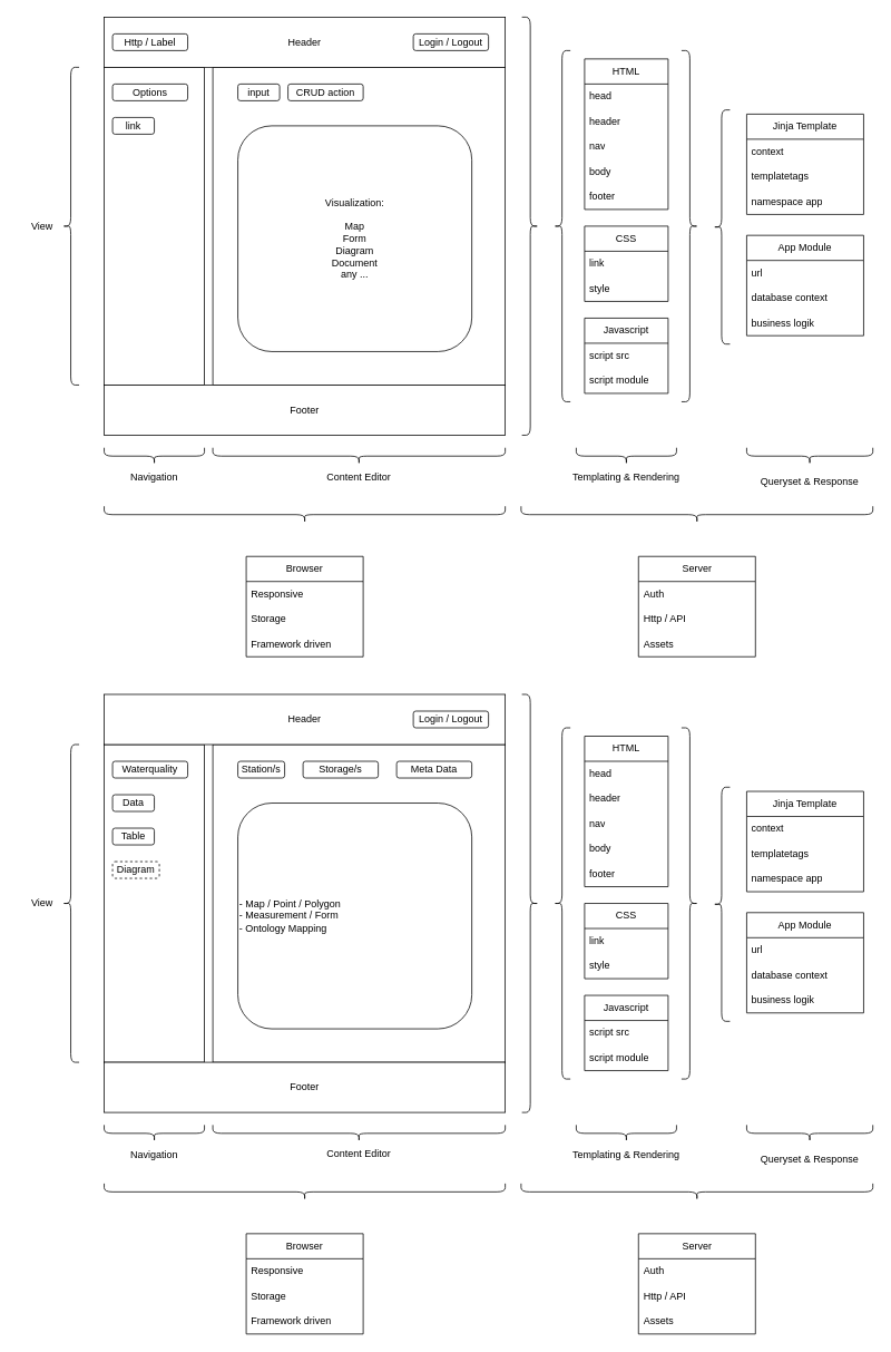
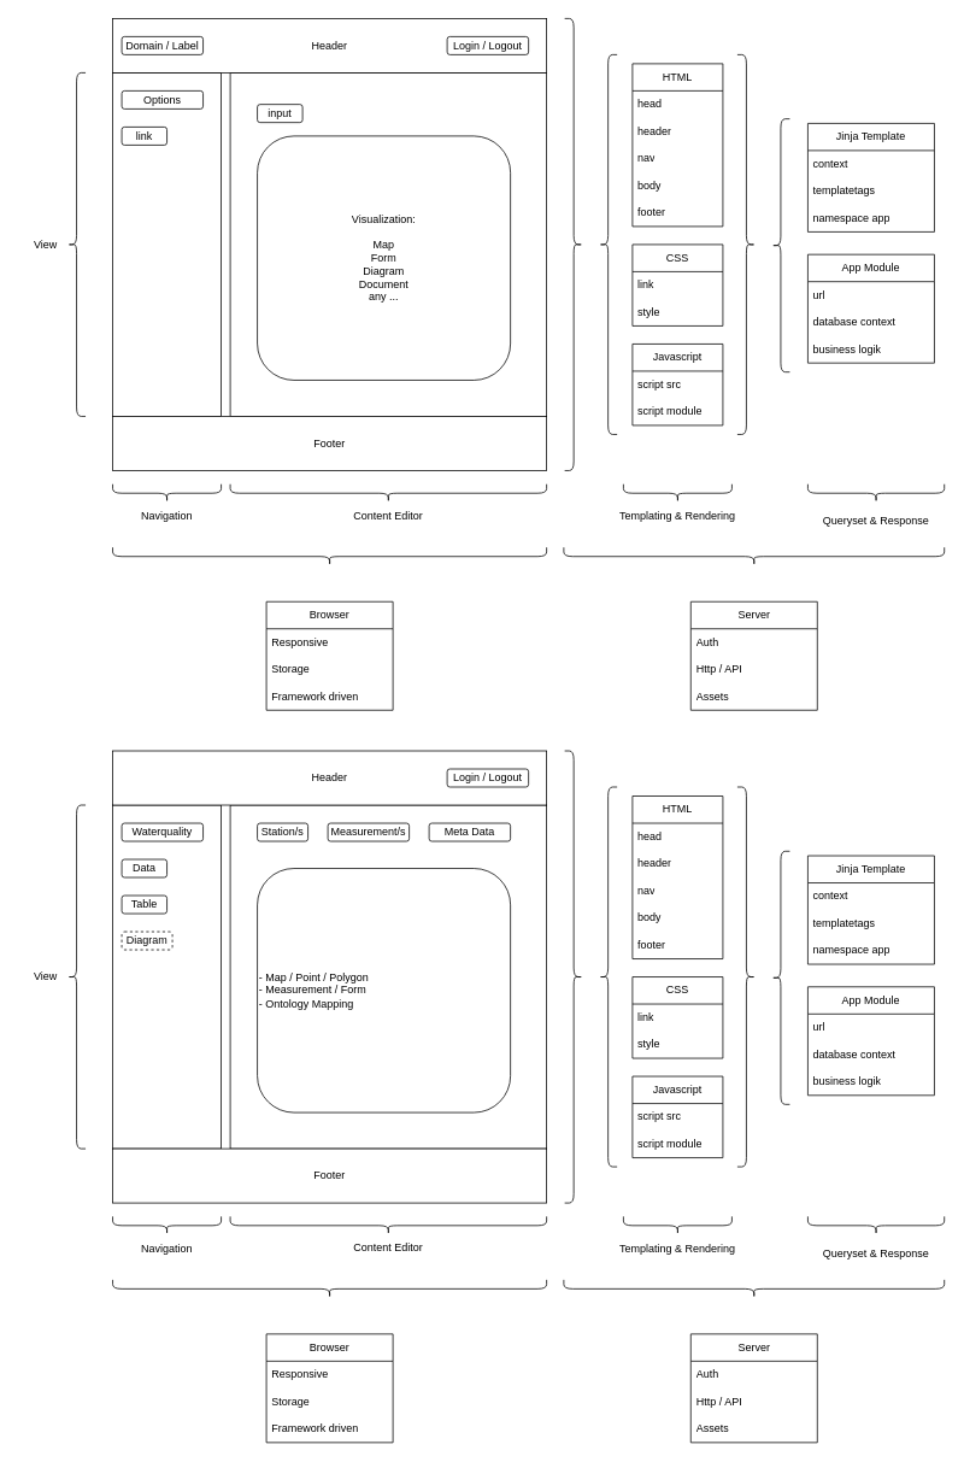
- <mxCell id="28" value="Http / Label" style="rounded=1;whiteSpace=wrap;html=1;container=0;" parent="2" vertex="1"><mxGeometry x="114" y="20" width="90" height="20" as="geometry" /></mxCell>
+ <mxCell id="28" value="Domain / Label" style="rounded=1;whiteSpace=wrap;html=1;container=0;" parent="2" vertex="1"><mxGeometry x="114" y="20" width="90" height="20" as="geometry" /></mxCell>
- <mxCell id="7" value="input" style="rounded=1;whiteSpace=wrap;html=1;container=0;" parent="2" vertex="1"><mxGeometry x="264" y="80" width="50" height="20" as="geometry" /></mxCell>
+ <mxCell id="7" value="input" style="rounded=1;whiteSpace=wrap;html=1;container=0;" parent="2" vertex="1"><mxGeometry x="264" y="95" width="50" height="20" as="geometry" /></mxCell>
- <mxCell id="9" value="CRUD action" style="rounded=1;whiteSpace=wrap;html=1;container=0;" parent="2" vertex="1"><mxGeometry x="324" y="80" width="90" height="20" as="geometry" /></mxCell>
- <mxCell id="64" value="Storage/s" style="rounded=1;whiteSpace=wrap;html=1;container=0;" parent="1" vertex="1"><mxGeometry x="362" y="910" width="90" height="20" as="geometry" /></mxCell>
+ <mxCell id="64" value="Measurement/s" style="rounded=1;whiteSpace=wrap;html=1;container=0;" parent="1" vertex="1"><mxGeometry x="362" y="910" width="90" height="20" as="geometry" /></mxCell>
